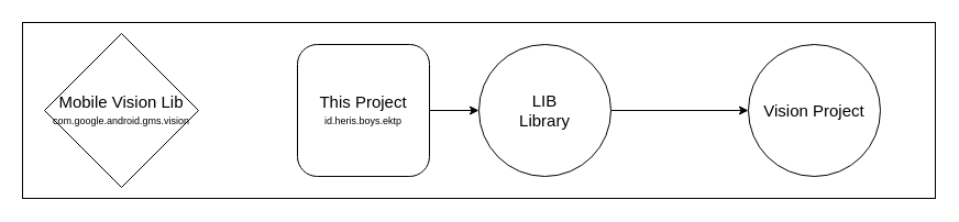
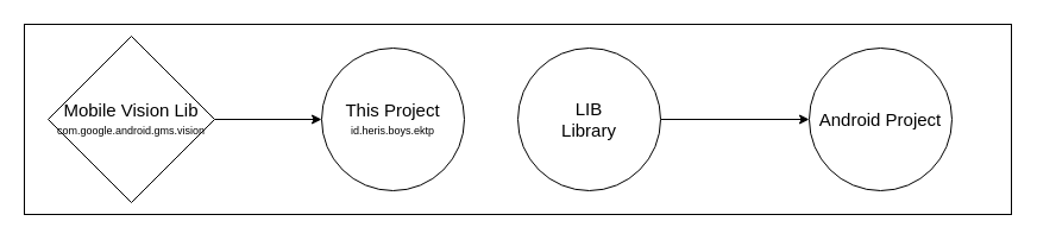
+ <mxCell id="3" style="edgeStyle=orthogonalEdgeStyle;rounded=0;orthogonalLoop=1;jettySize=auto;html=1;exitX=1;exitY=0.5;exitDx=0;exitDy=0;entryX=0;entryY=0.5;entryDx=0;entryDy=0;fontSize=9;" parent="1" source="4" target="6" edge="1"><mxGeometry relative="1" as="geometry" /></mxCell>
- <mxCell id="6" value="&lt;font&gt;&lt;span style=&quot;font-size: 15px&quot;&gt;This Project&lt;/span&gt;&lt;br&gt;&lt;font style=&quot;font-size: 9px&quot;&gt;id.heris.boys.ektp&lt;/font&gt;&lt;br&gt;&lt;/font&gt;" style="whiteSpace=wrap;html=1;aspect=fixed;rounded=1;" parent="1" vertex="1"><mxGeometry x="270" y="40" width="120" height="120" as="geometry" /></mxCell>
+ <mxCell id="6" value="&lt;font&gt;&lt;span style=&quot;font-size: 15px&quot;&gt;This Project&lt;/span&gt;&lt;br&gt;&lt;font style=&quot;font-size: 9px&quot;&gt;id.heris.boys.ektp&lt;/font&gt;&lt;br&gt;&lt;/font&gt;" style="ellipse;whiteSpace=wrap;html=1;aspect=fixed;" parent="1" vertex="1"><mxGeometry x="270" y="40" width="120" height="120" as="geometry" /></mxCell>
- <mxCell id="5" style="edgeStyle=orthogonalEdgeStyle;rounded=0;orthogonalLoop=1;jettySize=auto;html=1;exitX=1;exitY=0.5;exitDx=0;exitDy=0;entryX=0;entryY=0.5;entryDx=0;entryDy=0;fontSize=9;" parent="1" source="6" target="8" edge="1"><mxGeometry relative="1" as="geometry" /></mxCell>
- <mxCell id="9" value="&lt;font style=&quot;font-size: 15px&quot;&gt;Vision Project&lt;/font&gt;" style="ellipse;whiteSpace=wrap;html=1;aspect=fixed;" parent="1" vertex="1"><mxGeometry x="680" y="40" width="120" height="120" as="geometry" /></mxCell>
+ <mxCell id="9" value="&lt;font style=&quot;font-size: 15px&quot;&gt;Android Project&lt;/font&gt;" style="ellipse;whiteSpace=wrap;html=1;aspect=fixed;" parent="1" vertex="1"><mxGeometry x="680" y="40" width="120" height="120" as="geometry" /></mxCell>
